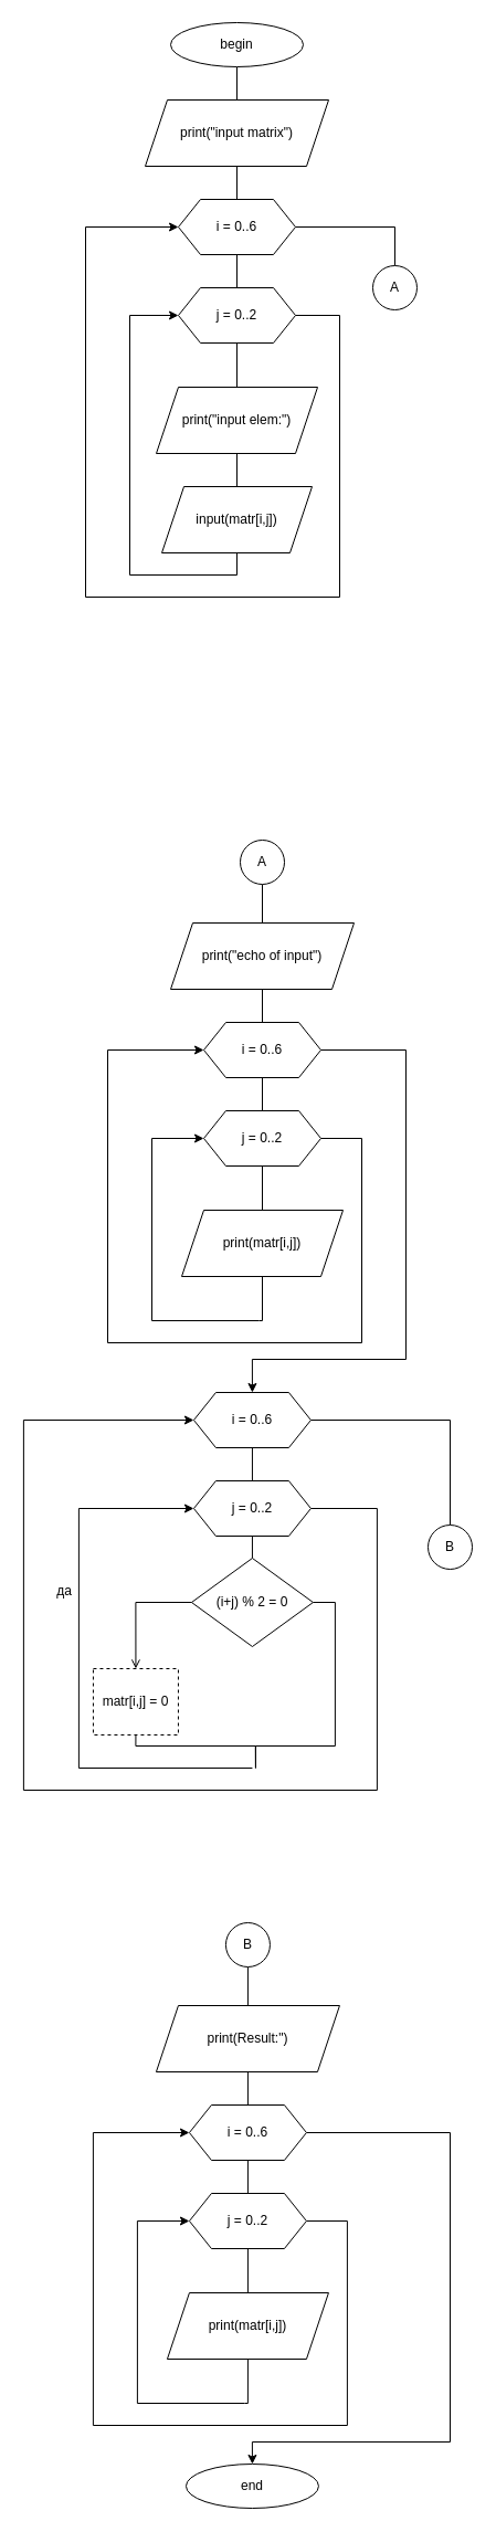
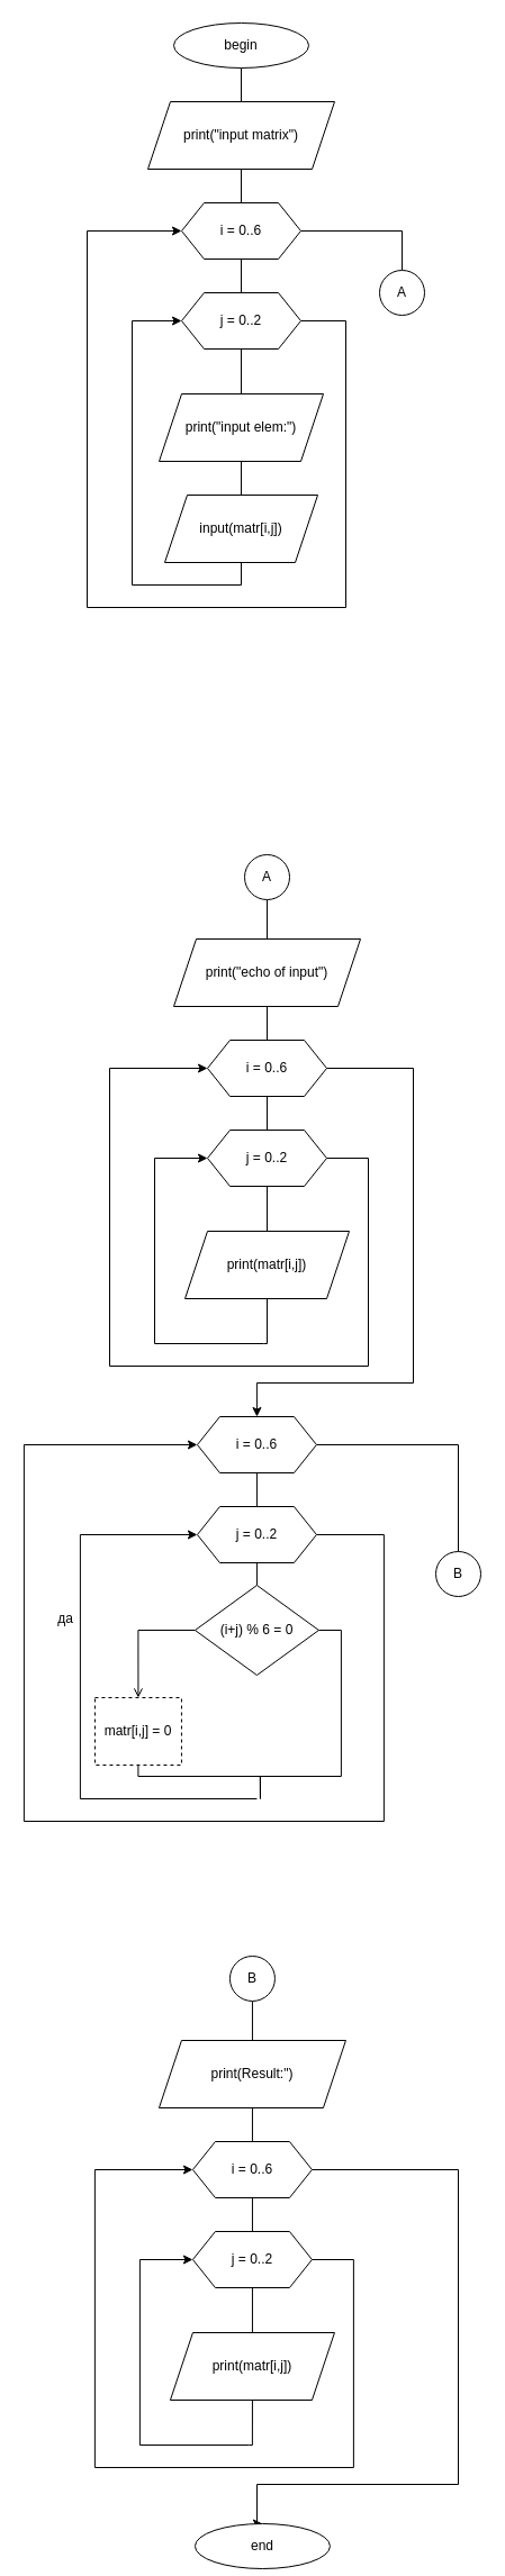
- <mxCell id="28" value="(i+j) % 2 = 0" style="rhombus;whiteSpace=wrap;html=1;" vertex="1" parent="1"><mxGeometry x="172.94" y="1410" width="110" height="80" as="geometry" /></mxCell>
+ <mxCell id="28" value="(i+j) % 6 = 0" style="rhombus;whiteSpace=wrap;html=1;" vertex="1" parent="1"><mxGeometry x="172.94" y="1410" width="110" height="80" as="geometry" /></mxCell>
- <mxCell id="55" value="end" style="ellipse;whiteSpace=wrap;html=1;" vertex="1" parent="1"><mxGeometry x="167.94" y="2230" width="120" height="40" as="geometry" /></mxCell>
+ <mxCell id="55" value="end" style="ellipse;whiteSpace=wrap;html=1;" vertex="1" parent="1"><mxGeometry x="172.94" y="2245" width="120" height="40" as="geometry" /></mxCell>
